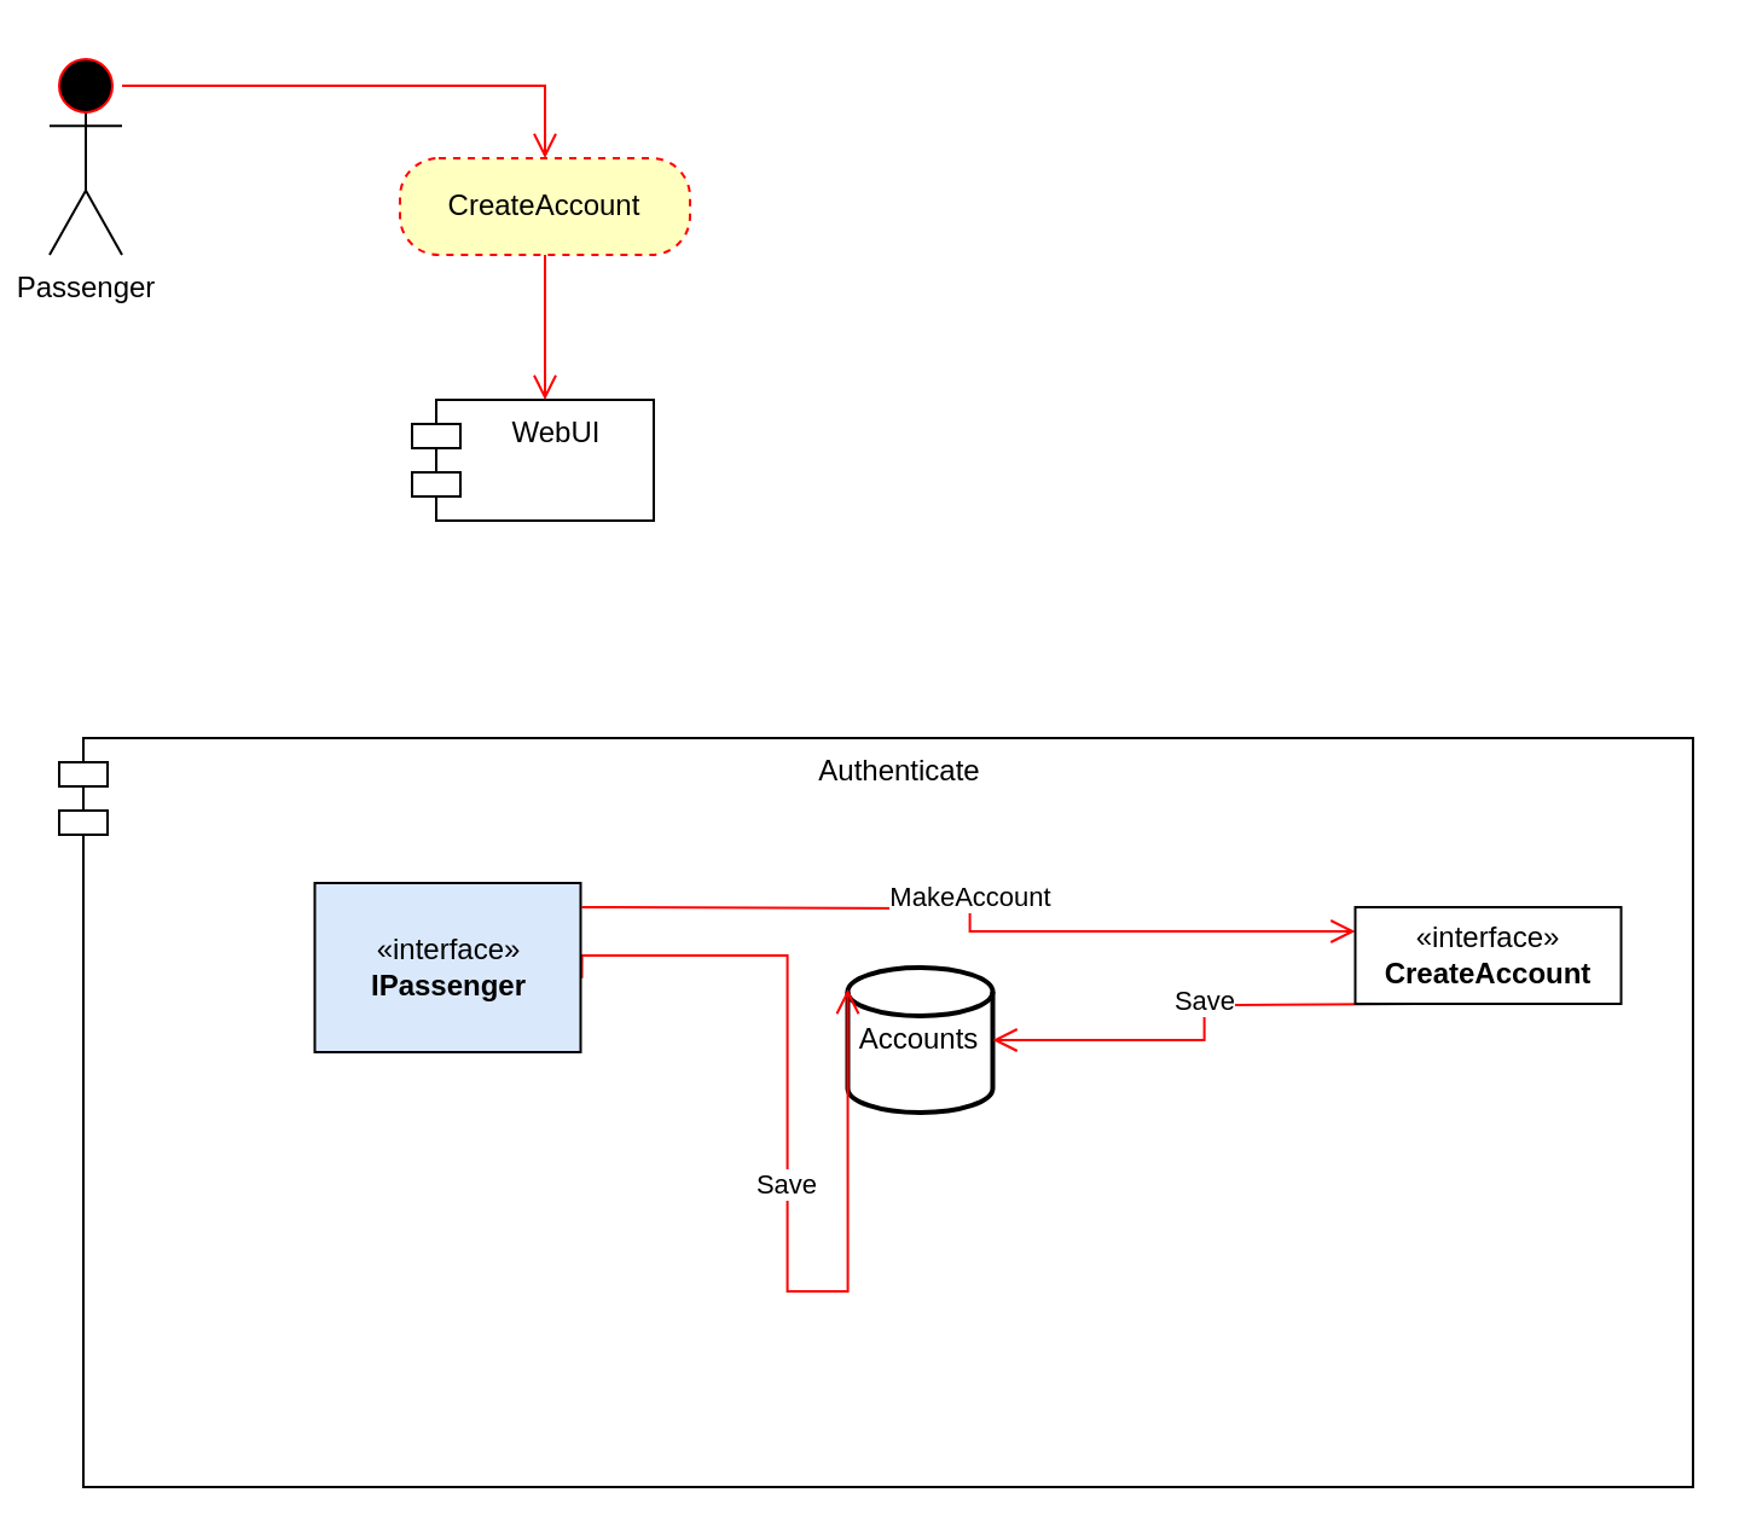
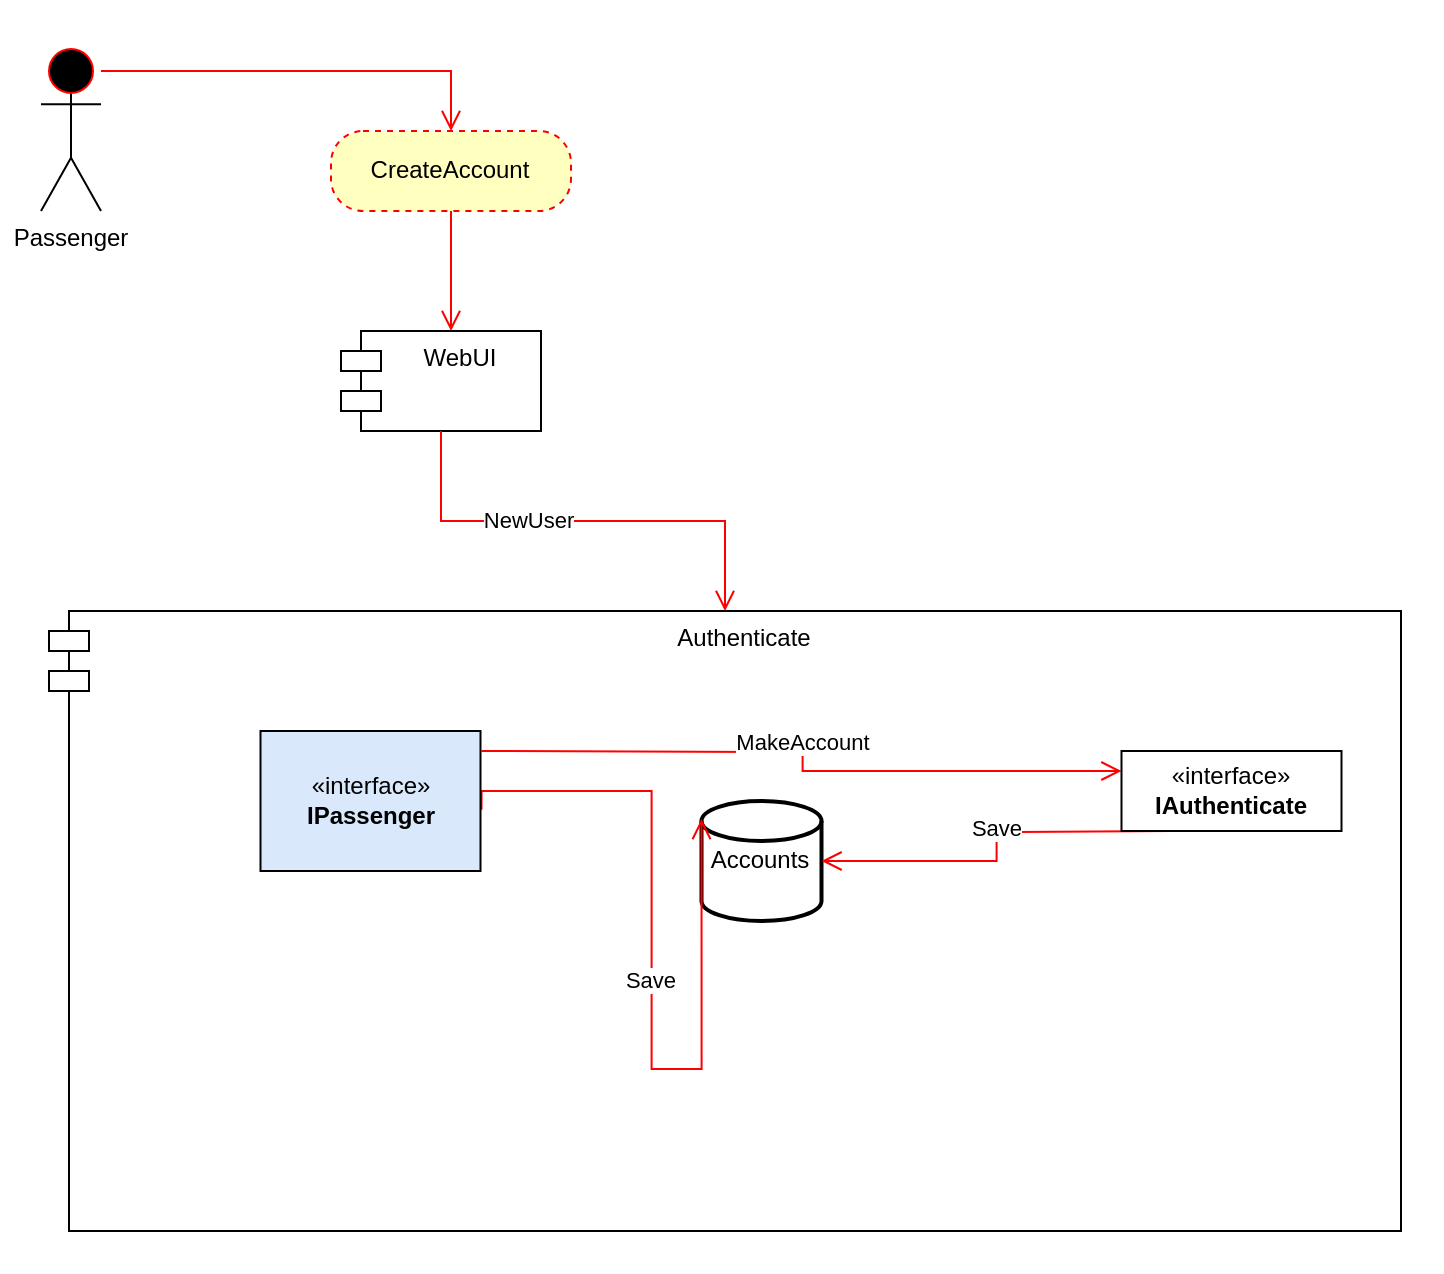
+ <mxCell id="6" value="" style="edgeStyle=orthogonalEdgeStyle;html=1;verticalAlign=bottom;endArrow=open;endSize=8;strokeColor=#ff0000;rounded=0;" edge="1" parent="1" source="5" target="10"><mxGeometry relative="1" as="geometry"><mxPoint x="219.95" y="305" as="targetPoint" /><mxPoint x="220" y="285" as="sourcePoint" /></mxGeometry></mxCell>
+ <mxCell id="7" value="NewUser" style="edgeLabel;html=1;align=center;verticalAlign=middle;resizable=0;points=[];" vertex="1" connectable="0" parent="6"><mxGeometry x="-0.243" y="1" relative="1" as="geometry"><mxPoint as="offset" /></mxGeometry></mxCell>
- <mxCell id="16" value="«interface»&lt;br&gt;&lt;b&gt;CreateAccount&lt;/b&gt;" style="html=1;" vertex="1" parent="1"><mxGeometry x="560.25" y="375" width="110" height="40" as="geometry" /></mxCell>
+ <mxCell id="16" value="«interface»&lt;br&gt;&lt;b&gt;IAuthenticate&lt;/b&gt;" style="html=1;" vertex="1" parent="1"><mxGeometry x="560.25" y="375" width="110" height="40" as="geometry" /></mxCell>
